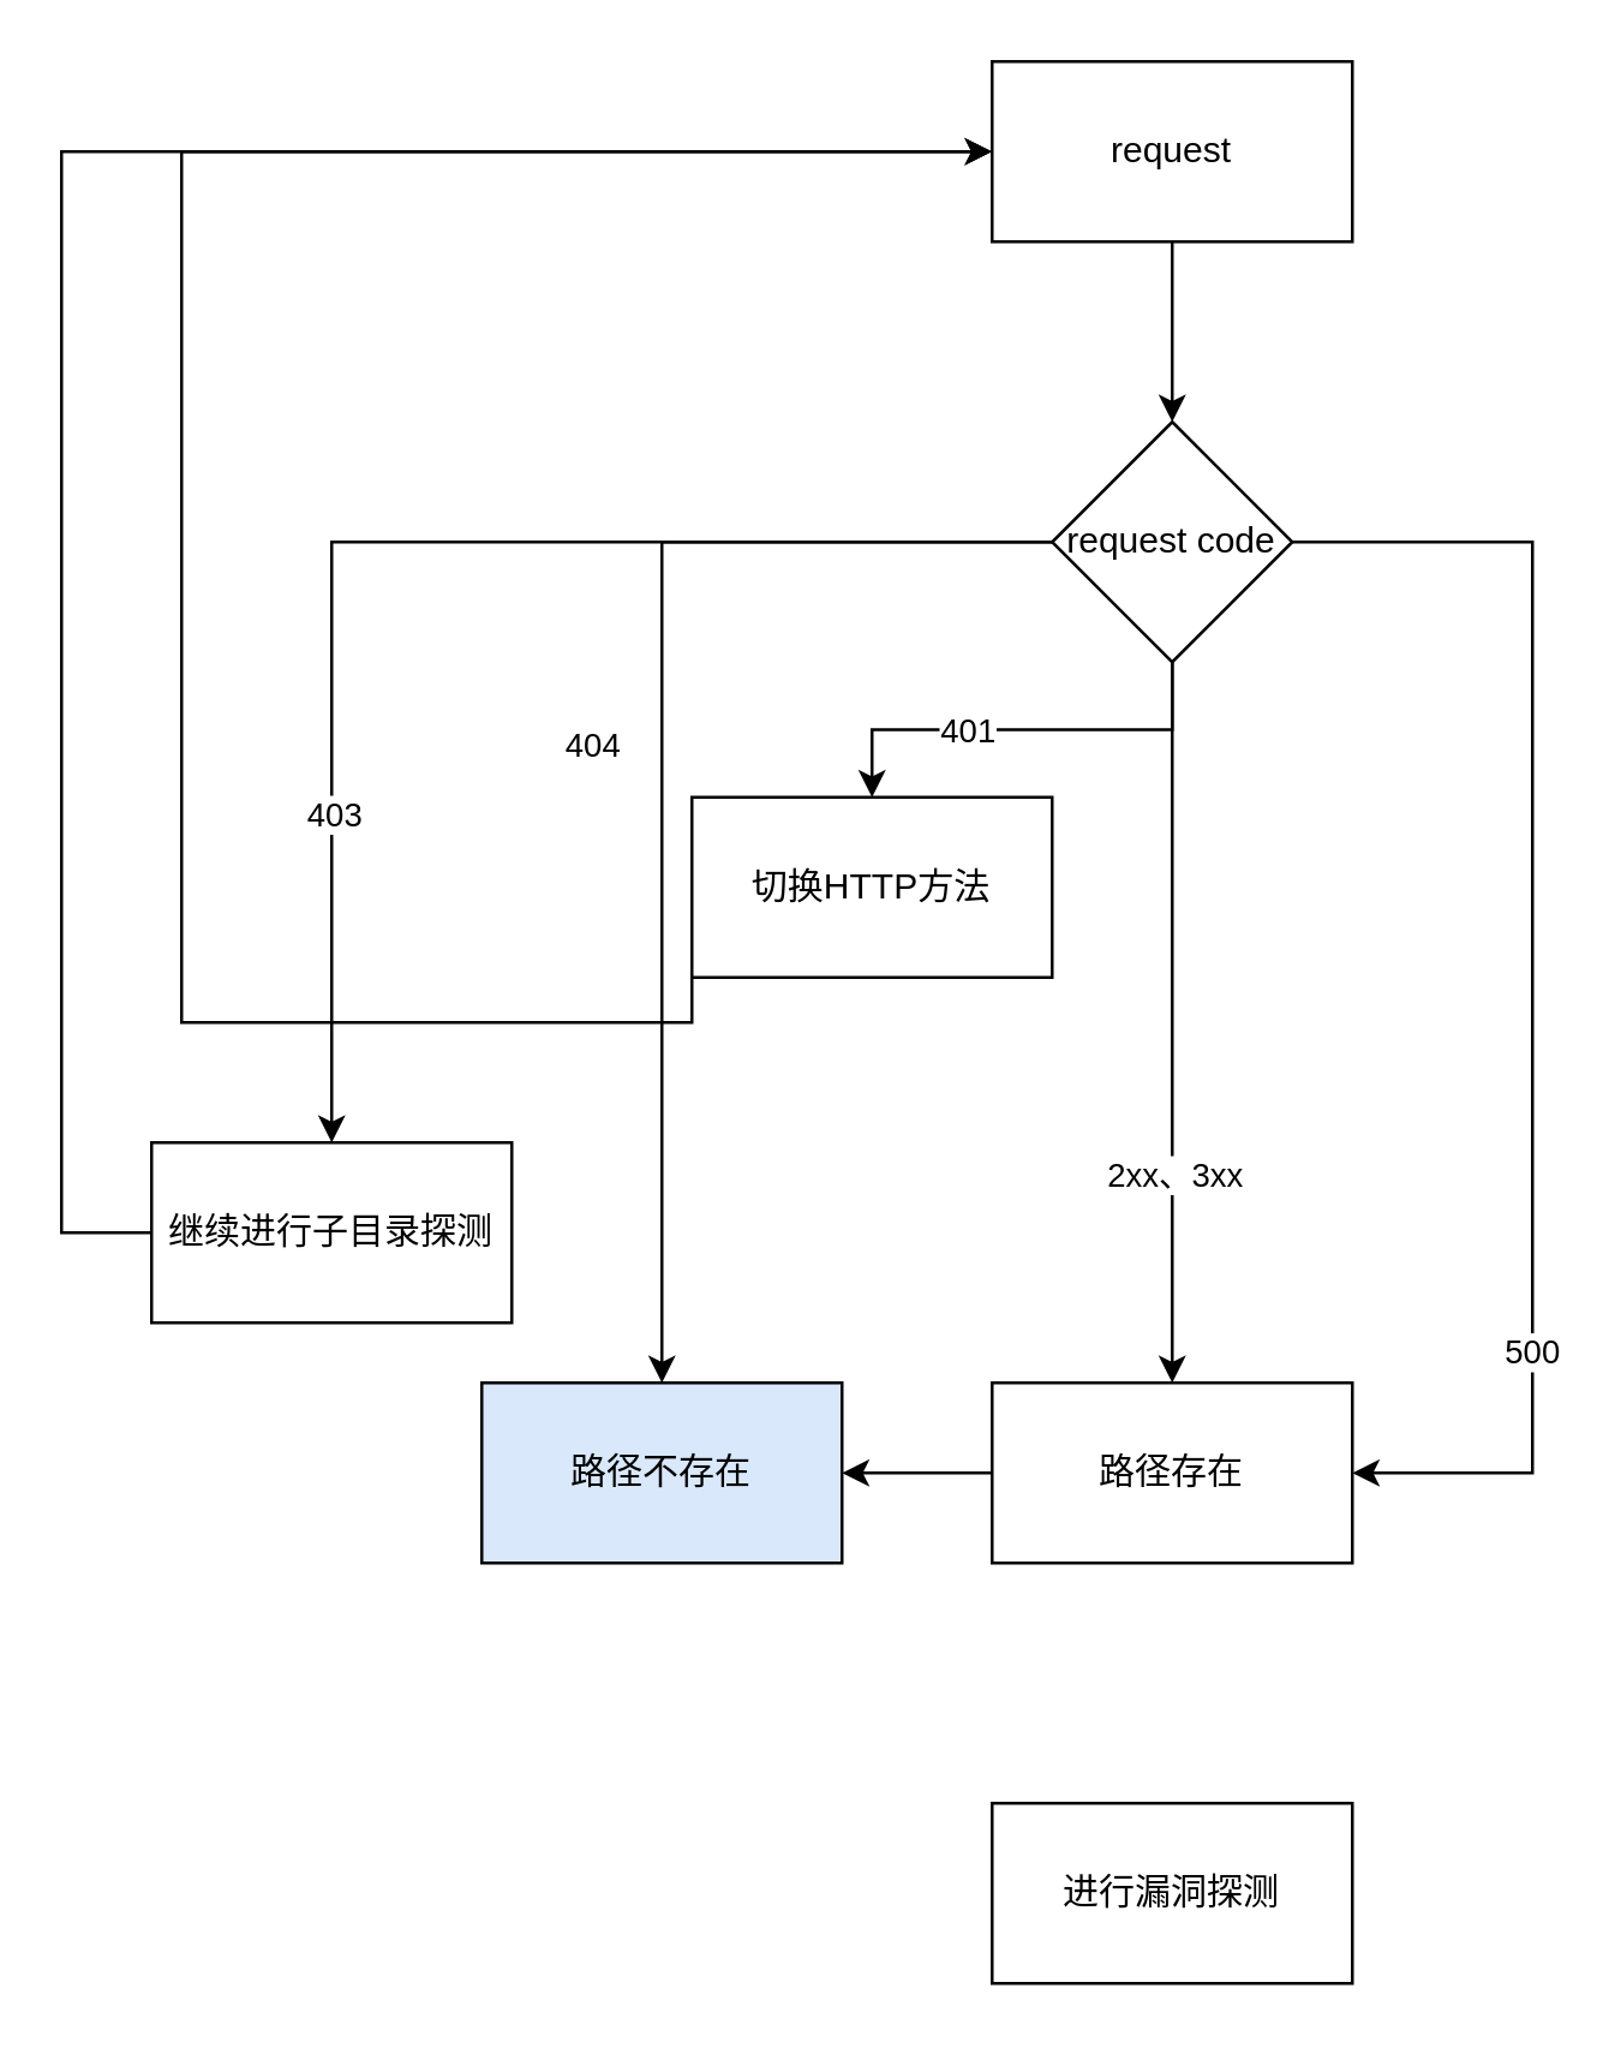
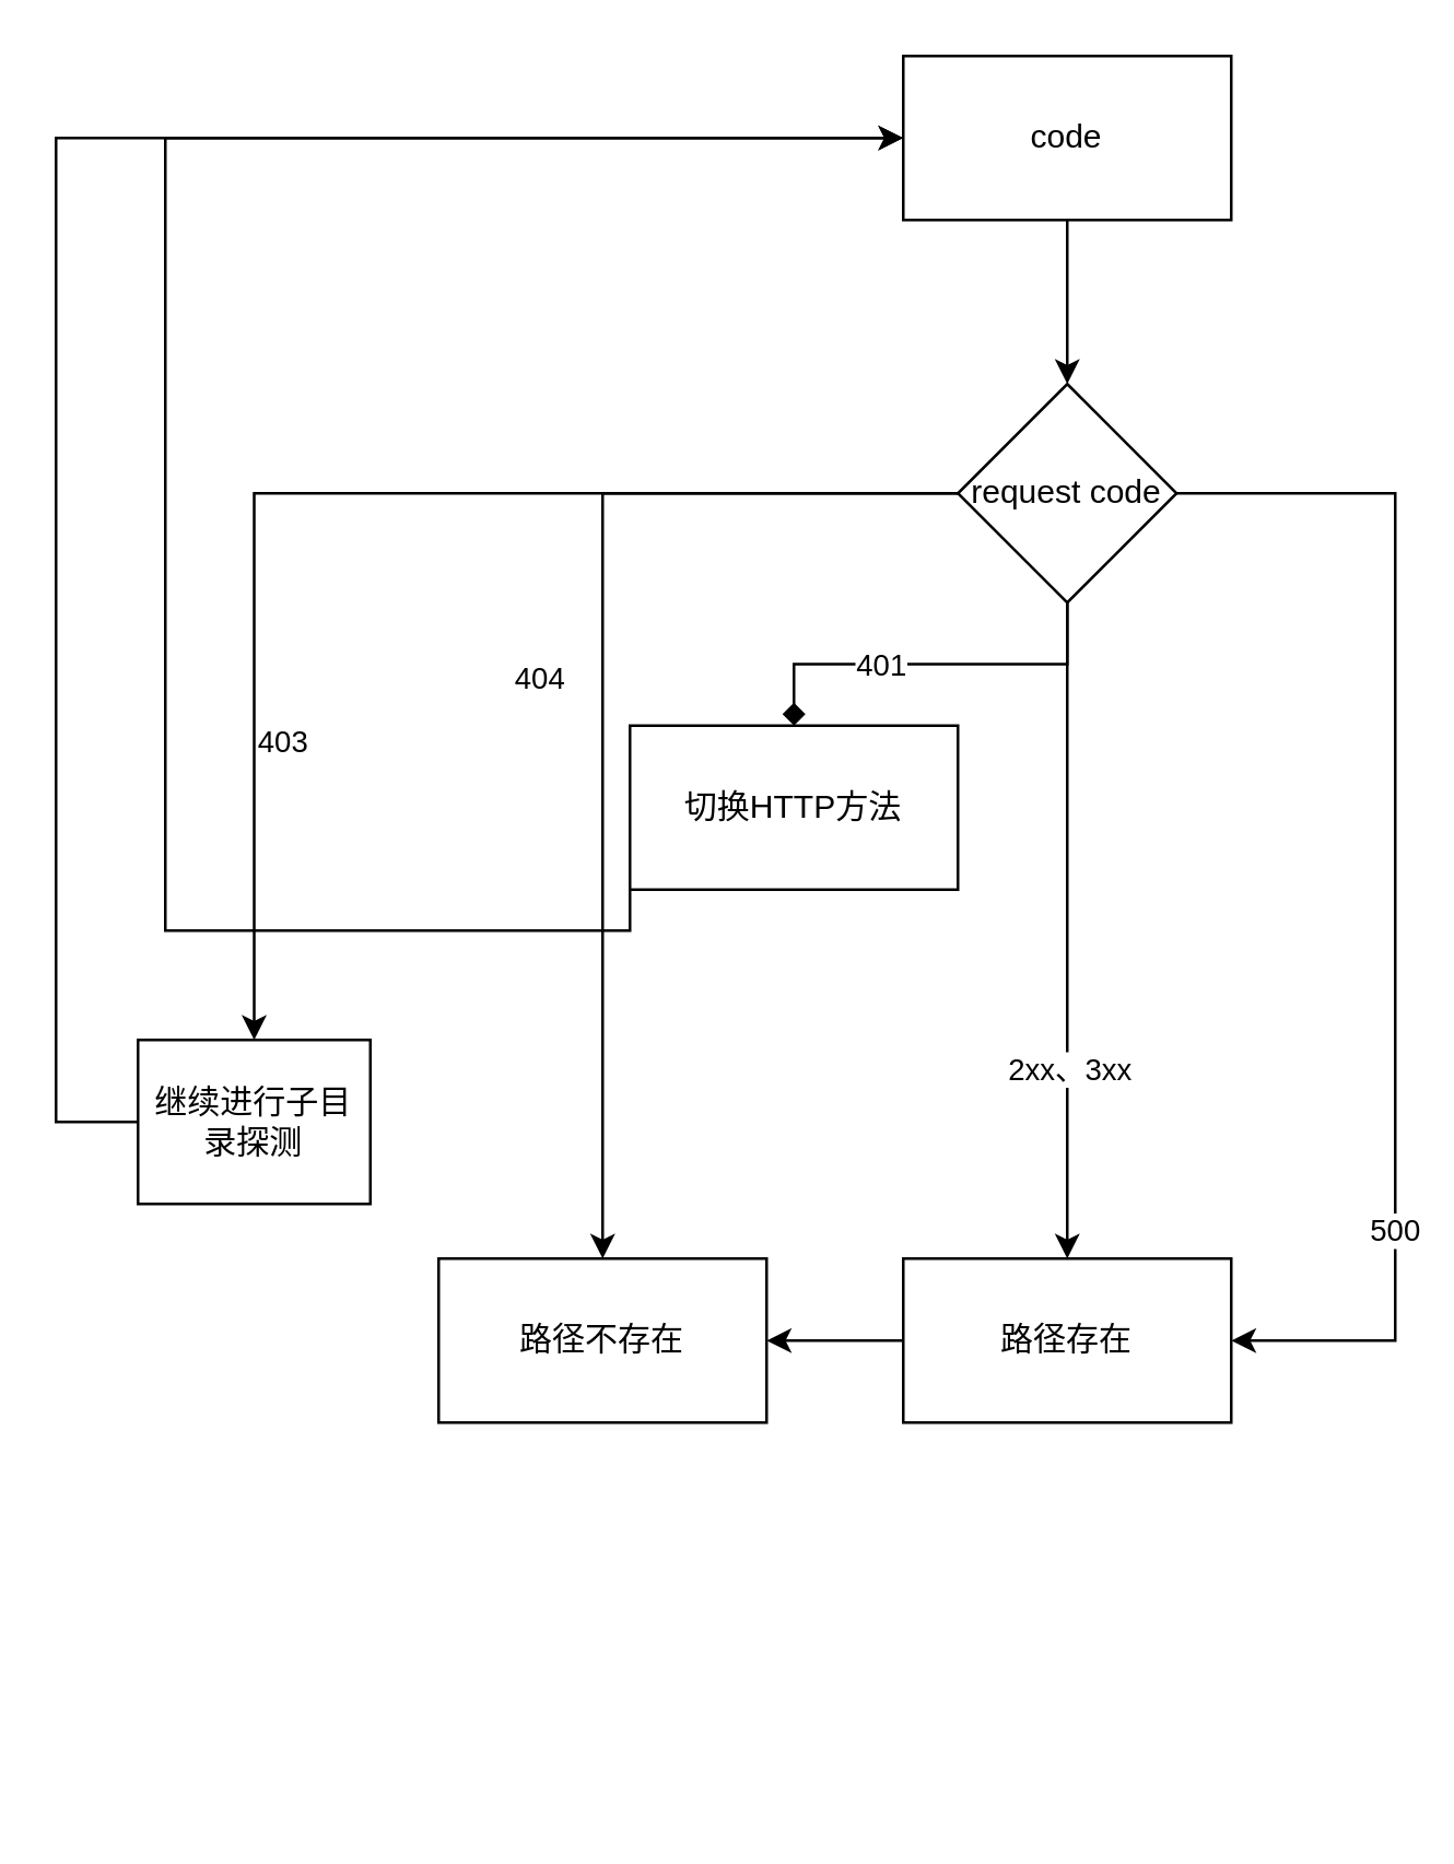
- <mxCell id="3" value="request" style="rounded=0;whiteSpace=wrap;html=1;" vertex="1" parent="1"><mxGeometry x="330" y="20" width="120" height="60" as="geometry" /></mxCell>
+ <mxCell id="3" value="code" style="rounded=0;whiteSpace=wrap;html=1;" vertex="1" parent="1"><mxGeometry x="330" y="20" width="120" height="60" as="geometry" /></mxCell>
- <mxCell id="12" style="edgeStyle=orthogonalEdgeStyle;rounded=0;orthogonalLoop=1;jettySize=auto;html=1;entryX=0.5;entryY=0;entryDx=0;entryDy=0;" edge="1" parent="1" source="14" target="22"><mxGeometry relative="1" as="geometry"><mxPoint x="300" y="280" as="targetPoint" /></mxGeometry></mxCell>
+ <mxCell id="12" style="edgeStyle=orthogonalEdgeStyle;rounded=0;orthogonalLoop=1;jettySize=auto;html=1;entryX=0.5;entryY=0;entryDx=0;entryDy=0;endArrow=diamond;" edge="1" parent="1" source="14" target="22"><mxGeometry relative="1" as="geometry"><mxPoint x="300" y="280" as="targetPoint" /></mxGeometry></mxCell>
- <mxCell id="18" value="继续进行子目录探测" style="rounded=0;whiteSpace=wrap;html=1;" vertex="1" parent="1"><mxGeometry x="50" y="380" width="120" height="60" as="geometry" /></mxCell>
+ <mxCell id="18" value="继续进行子目录探测" style="rounded=0;whiteSpace=wrap;html=1;" vertex="1" parent="1"><mxGeometry x="50" y="380" width="85" height="60" as="geometry" /></mxCell>
- <mxCell id="19" value="路径不存在" style="whiteSpace=wrap;html=1;rounded=0;fillColor=#dae8fc;" vertex="1" parent="1"><mxGeometry x="160" y="460" width="120" height="60" as="geometry" /></mxCell>
+ <mxCell id="19" value="路径不存在" style="whiteSpace=wrap;html=1;rounded=0;" vertex="1" parent="1"><mxGeometry x="160" y="460" width="120" height="60" as="geometry" /></mxCell>
- <mxCell id="20" value="进行漏洞探测" style="whiteSpace=wrap;html=1;rounded=0;" vertex="1" parent="1"><mxGeometry x="330" y="600" width="120" height="60" as="geometry" /></mxCell>
